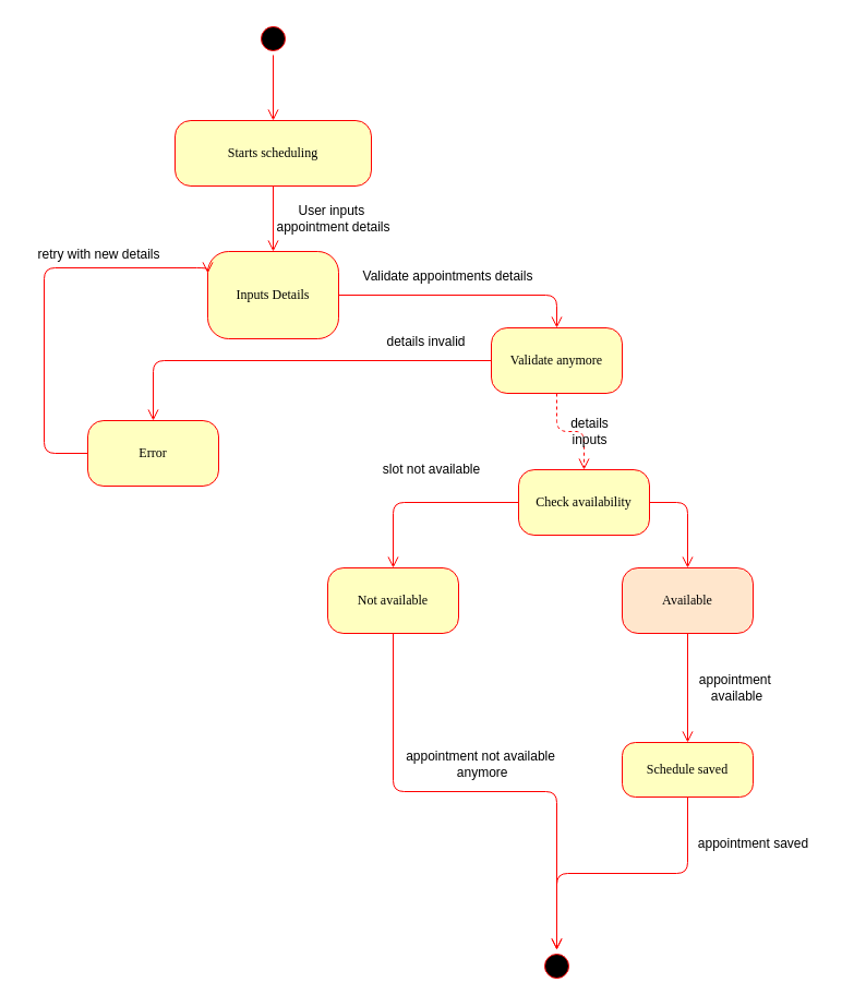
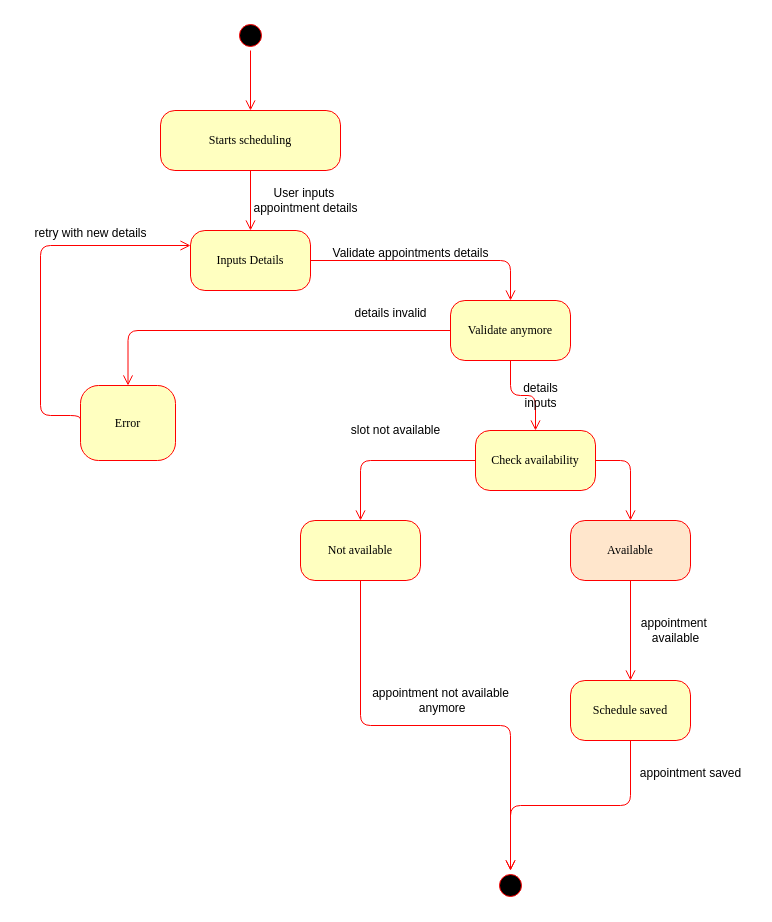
- <mxCell id="4" value="Inputs Details" style="rounded=1;whiteSpace=wrap;html=1;arcSize=24;fillColor=#ffffc0;strokeColor=#ff0000;shadow=0;comic=0;labelBackgroundColor=none;fontFamily=Verdana;fontSize=12;fontColor=#000000;align=center;" parent="1" vertex="1"><mxGeometry x="190" y="230" width="120" height="80" as="geometry" /></mxCell>
+ <mxCell id="4" value="Inputs Details" style="rounded=1;whiteSpace=wrap;html=1;arcSize=24;fillColor=#ffffc0;strokeColor=#ff0000;shadow=0;comic=0;labelBackgroundColor=none;fontFamily=Verdana;fontSize=12;fontColor=#000000;align=center;" parent="1" vertex="1"><mxGeometry x="190" y="230" width="120" height="60" as="geometry" /></mxCell>
- <mxCell id="12" style="edgeStyle=orthogonalEdgeStyle;html=1;labelBackgroundColor=none;endArrow=open;endSize=8;strokeColor=#ff0000;fontFamily=Verdana;fontSize=12;align=left;exitX=0.5;exitY=1;exitDx=0;exitDy=0;entryX=0.5;entryY=0;entryDx=0;entryDy=0;dashed=1;" edge="1" parent="1" source="7" target="11"><mxGeometry relative="1" as="geometry"><Array as="points" /><mxPoint x="400" y="360" as="sourcePoint" /><mxPoint x="400" y="430" as="targetPoint" /></mxGeometry></mxCell>
+ <mxCell id="12" style="edgeStyle=orthogonalEdgeStyle;html=1;labelBackgroundColor=none;endArrow=open;endSize=8;strokeColor=#ff0000;fontFamily=Verdana;fontSize=12;align=left;exitX=0.5;exitY=1;exitDx=0;exitDy=0;entryX=0.5;entryY=0;entryDx=0;entryDy=0;" edge="1" parent="1" source="7" target="11"><mxGeometry relative="1" as="geometry"><Array as="points" /><mxPoint x="400" y="360" as="sourcePoint" /><mxPoint x="400" y="430" as="targetPoint" /></mxGeometry></mxCell>
- <mxCell id="23" value="Error" style="rounded=1;whiteSpace=wrap;html=1;arcSize=24;fillColor=#ffffc0;strokeColor=#ff0000;shadow=0;comic=0;labelBackgroundColor=none;fontFamily=Verdana;fontSize=12;fontColor=#000000;align=center;" vertex="1" parent="1"><mxGeometry x="80" y="385" width="120" height="60" as="geometry" /></mxCell>
+ <mxCell id="23" value="Error" style="rounded=1;whiteSpace=wrap;html=1;arcSize=24;fillColor=#ffffc0;strokeColor=#ff0000;shadow=0;comic=0;labelBackgroundColor=none;fontFamily=Verdana;fontSize=12;fontColor=#000000;align=center;" vertex="1" parent="1"><mxGeometry x="80" y="385" width="95" height="75" as="geometry" /></mxCell>
- <mxCell id="18" value="Schedule saved" style="rounded=1;whiteSpace=wrap;html=1;arcSize=24;fillColor=#ffffc0;strokeColor=#ff0000;shadow=0;comic=0;labelBackgroundColor=none;fontFamily=Verdana;fontSize=12;fontColor=#000000;align=center;" vertex="1" parent="1"><mxGeometry x="570" y="680" width="120" height="50" as="geometry" /></mxCell>
+ <mxCell id="18" value="Schedule saved" style="rounded=1;whiteSpace=wrap;html=1;arcSize=24;fillColor=#ffffc0;strokeColor=#ff0000;shadow=0;comic=0;labelBackgroundColor=none;fontFamily=Verdana;fontSize=12;fontColor=#000000;align=center;" vertex="1" parent="1"><mxGeometry x="570" y="680" width="120" height="60" as="geometry" /></mxCell>
